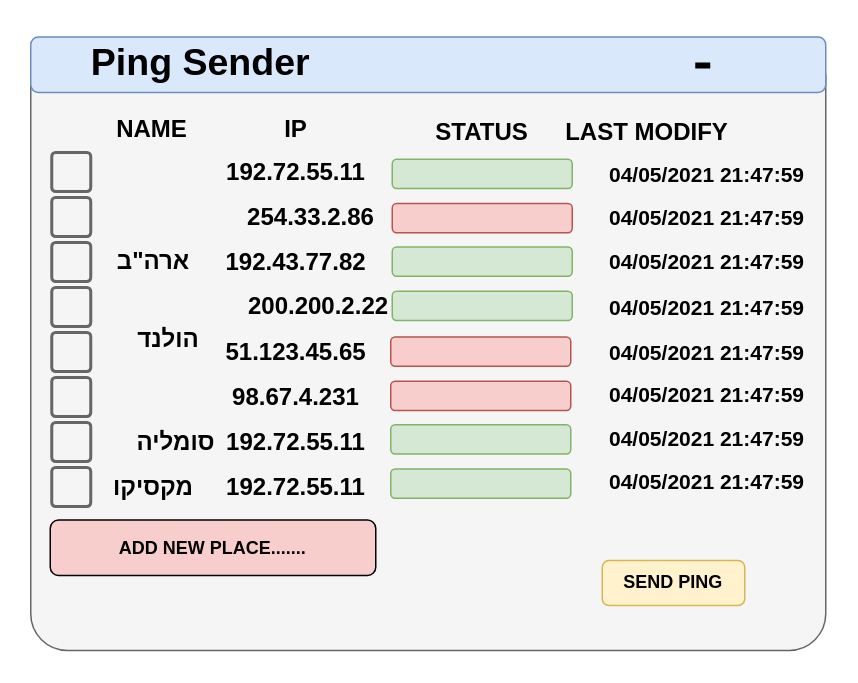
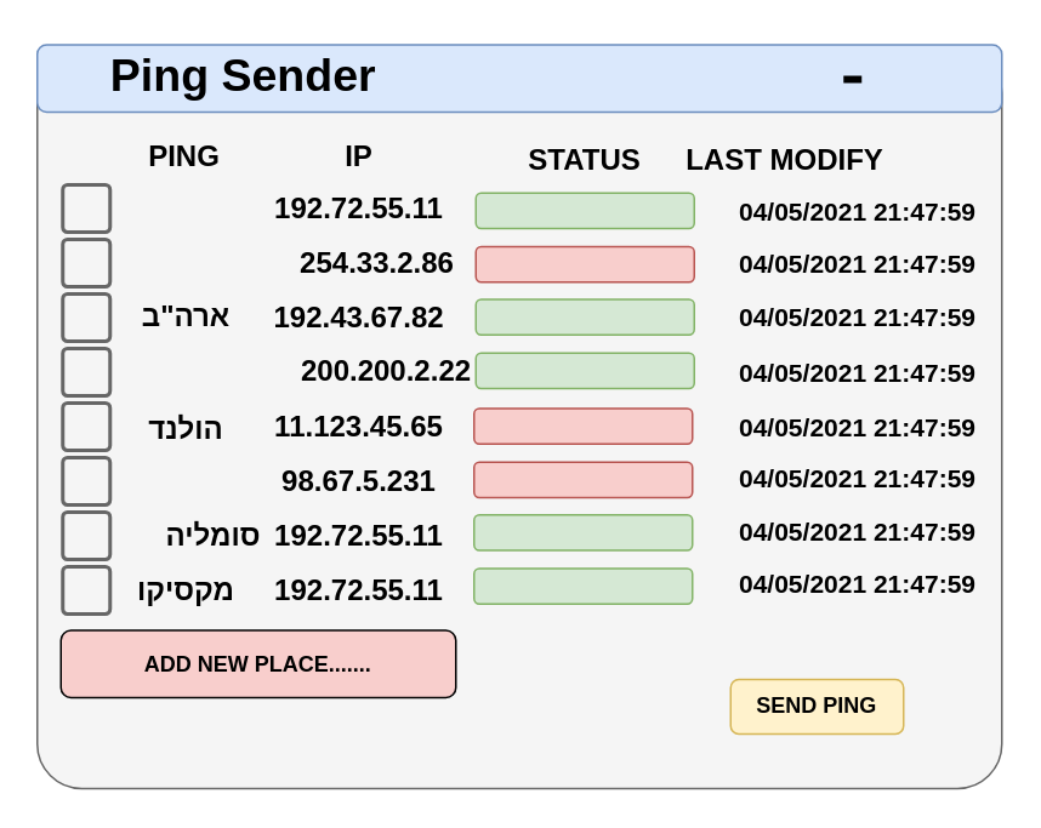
- <mxCell id="19" value="&lt;b&gt;&lt;font style=&quot;font-size: 16px&quot;&gt;NAME&lt;/font&gt;&lt;/b&gt;" style="text;html=1;strokeColor=none;fillColor=none;align=center;verticalAlign=middle;whiteSpace=wrap;rounded=0;" vertex="1" parent="1"><mxGeometry x="81" y="75" width="40" height="20" as="geometry" /></mxCell>
+ <mxCell id="19" value="&lt;b&gt;&lt;font style=&quot;font-size: 16px&quot;&gt;PING&lt;/font&gt;&lt;/b&gt;" style="text;html=1;strokeColor=none;fillColor=none;align=center;verticalAlign=middle;whiteSpace=wrap;rounded=0;" vertex="1" parent="1"><mxGeometry x="81" y="75" width="40" height="20" as="geometry" /></mxCell>
- <mxCell id="13" value="&lt;b&gt;&lt;font style=&quot;font-size: 16px&quot;&gt;192.43.77.82&lt;/font&gt;&lt;/b&gt;" style="text;html=1;strokeColor=none;fillColor=none;align=center;verticalAlign=middle;whiteSpace=wrap;rounded=0;" vertex="1" parent="1"><mxGeometry x="156" y="165.5" width="82" height="17" as="geometry" /></mxCell>
+ <mxCell id="13" value="&lt;b&gt;&lt;font style=&quot;font-size: 16px&quot;&gt;192.43.67.82&lt;/font&gt;&lt;/b&gt;" style="text;html=1;strokeColor=none;fillColor=none;align=center;verticalAlign=middle;whiteSpace=wrap;rounded=0;" vertex="1" parent="1"><mxGeometry x="156" y="165.5" width="82" height="17" as="geometry" /></mxCell>
- <mxCell id="40" value="&lt;span style=&quot;font-size: 16px&quot;&gt;&lt;b&gt;הולנד&lt;/b&gt;&lt;/span&gt;" style="text;html=1;strokeColor=none;fillColor=none;align=center;verticalAlign=middle;whiteSpace=wrap;rounded=0;" vertex="1" parent="1"><mxGeometry x="84" y="216" width="56" height="17" as="geometry" /></mxCell>
+ <mxCell id="40" value="&lt;span style=&quot;font-size: 16px&quot;&gt;&lt;b&gt;הולנד&lt;/b&gt;&lt;/span&gt;" style="text;html=1;strokeColor=none;fillColor=none;align=center;verticalAlign=middle;whiteSpace=wrap;rounded=0;" vertex="1" parent="1"><mxGeometry x="74" y="226" width="56" height="17" as="geometry" /></mxCell>
- <mxCell id="15" value="&lt;b&gt;&lt;font style=&quot;font-size: 16px&quot;&gt;51.123.45.65&lt;/font&gt;&lt;/b&gt;" style="text;html=1;strokeColor=none;fillColor=none;align=center;verticalAlign=middle;whiteSpace=wrap;rounded=0;" vertex="1" parent="1"><mxGeometry x="156" y="225.5" width="82" height="17" as="geometry" /></mxCell>
+ <mxCell id="15" value="&lt;b&gt;&lt;font style=&quot;font-size: 16px&quot;&gt;11.123.45.65&lt;/font&gt;&lt;/b&gt;" style="text;html=1;strokeColor=none;fillColor=none;align=center;verticalAlign=middle;whiteSpace=wrap;rounded=0;" vertex="1" parent="1"><mxGeometry x="156" y="225.5" width="82" height="17" as="geometry" /></mxCell>
- <mxCell id="16" value="&lt;b&gt;&lt;font style=&quot;font-size: 16px&quot;&gt;98.67.4.231&lt;/font&gt;&lt;/b&gt;" style="text;html=1;strokeColor=none;fillColor=none;align=center;verticalAlign=middle;whiteSpace=wrap;rounded=0;" vertex="1" parent="1"><mxGeometry x="156" y="255.5" width="82" height="17" as="geometry" /></mxCell>
+ <mxCell id="16" value="&lt;b&gt;&lt;font style=&quot;font-size: 16px&quot;&gt;98.67.5.231&lt;/font&gt;&lt;/b&gt;" style="text;html=1;strokeColor=none;fillColor=none;align=center;verticalAlign=middle;whiteSpace=wrap;rounded=0;" vertex="1" parent="1"><mxGeometry x="156" y="255.5" width="82" height="17" as="geometry" /></mxCell>
